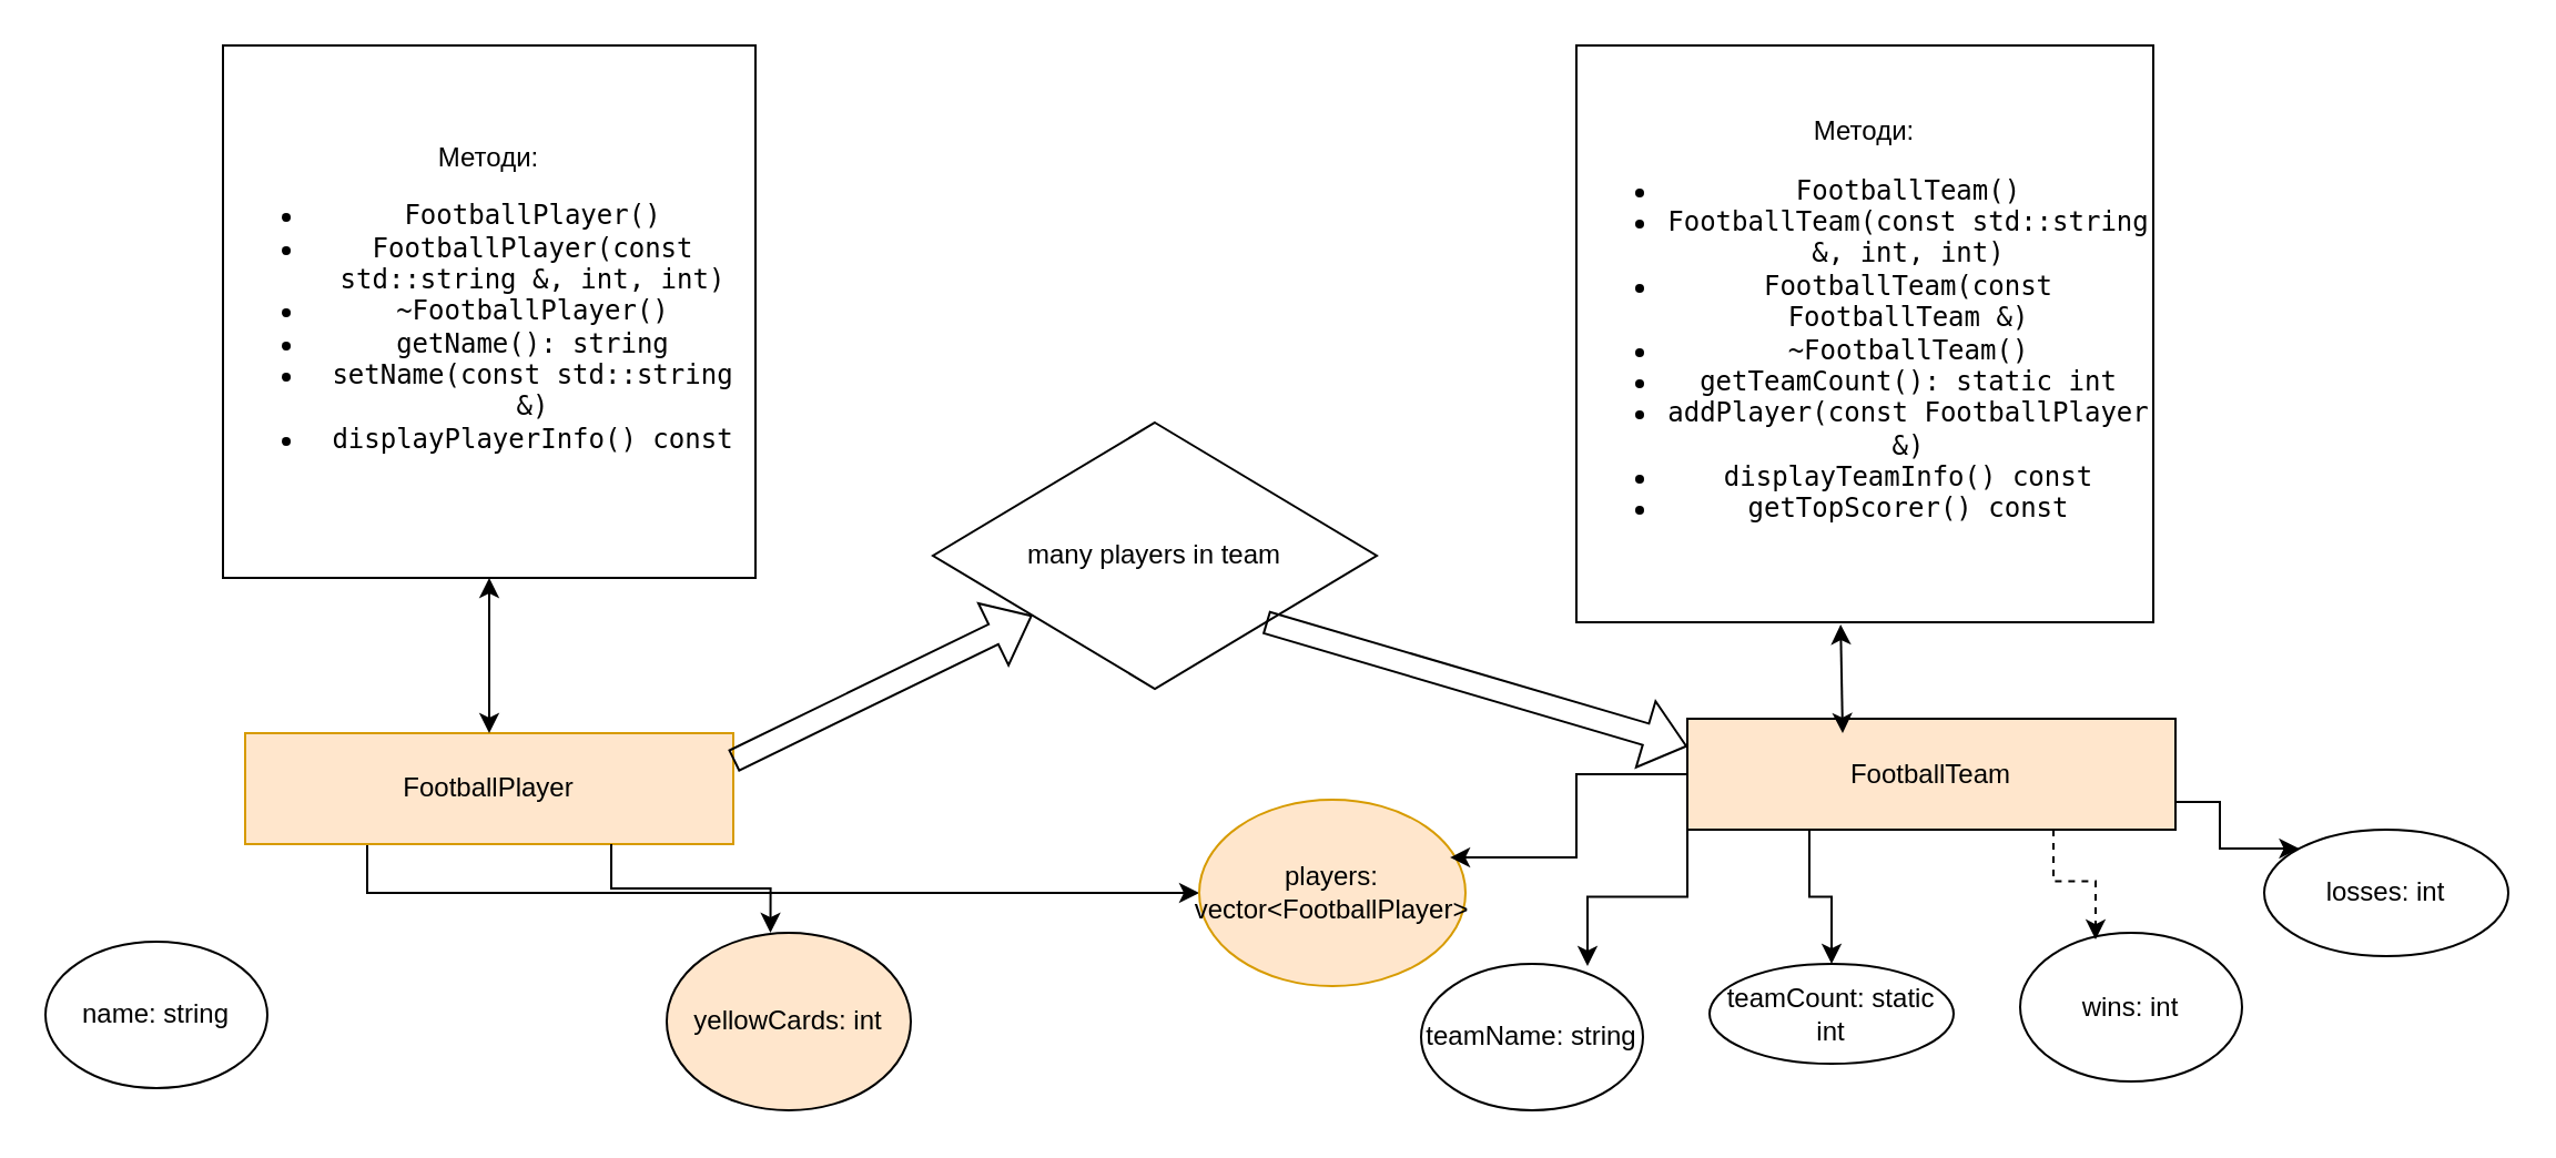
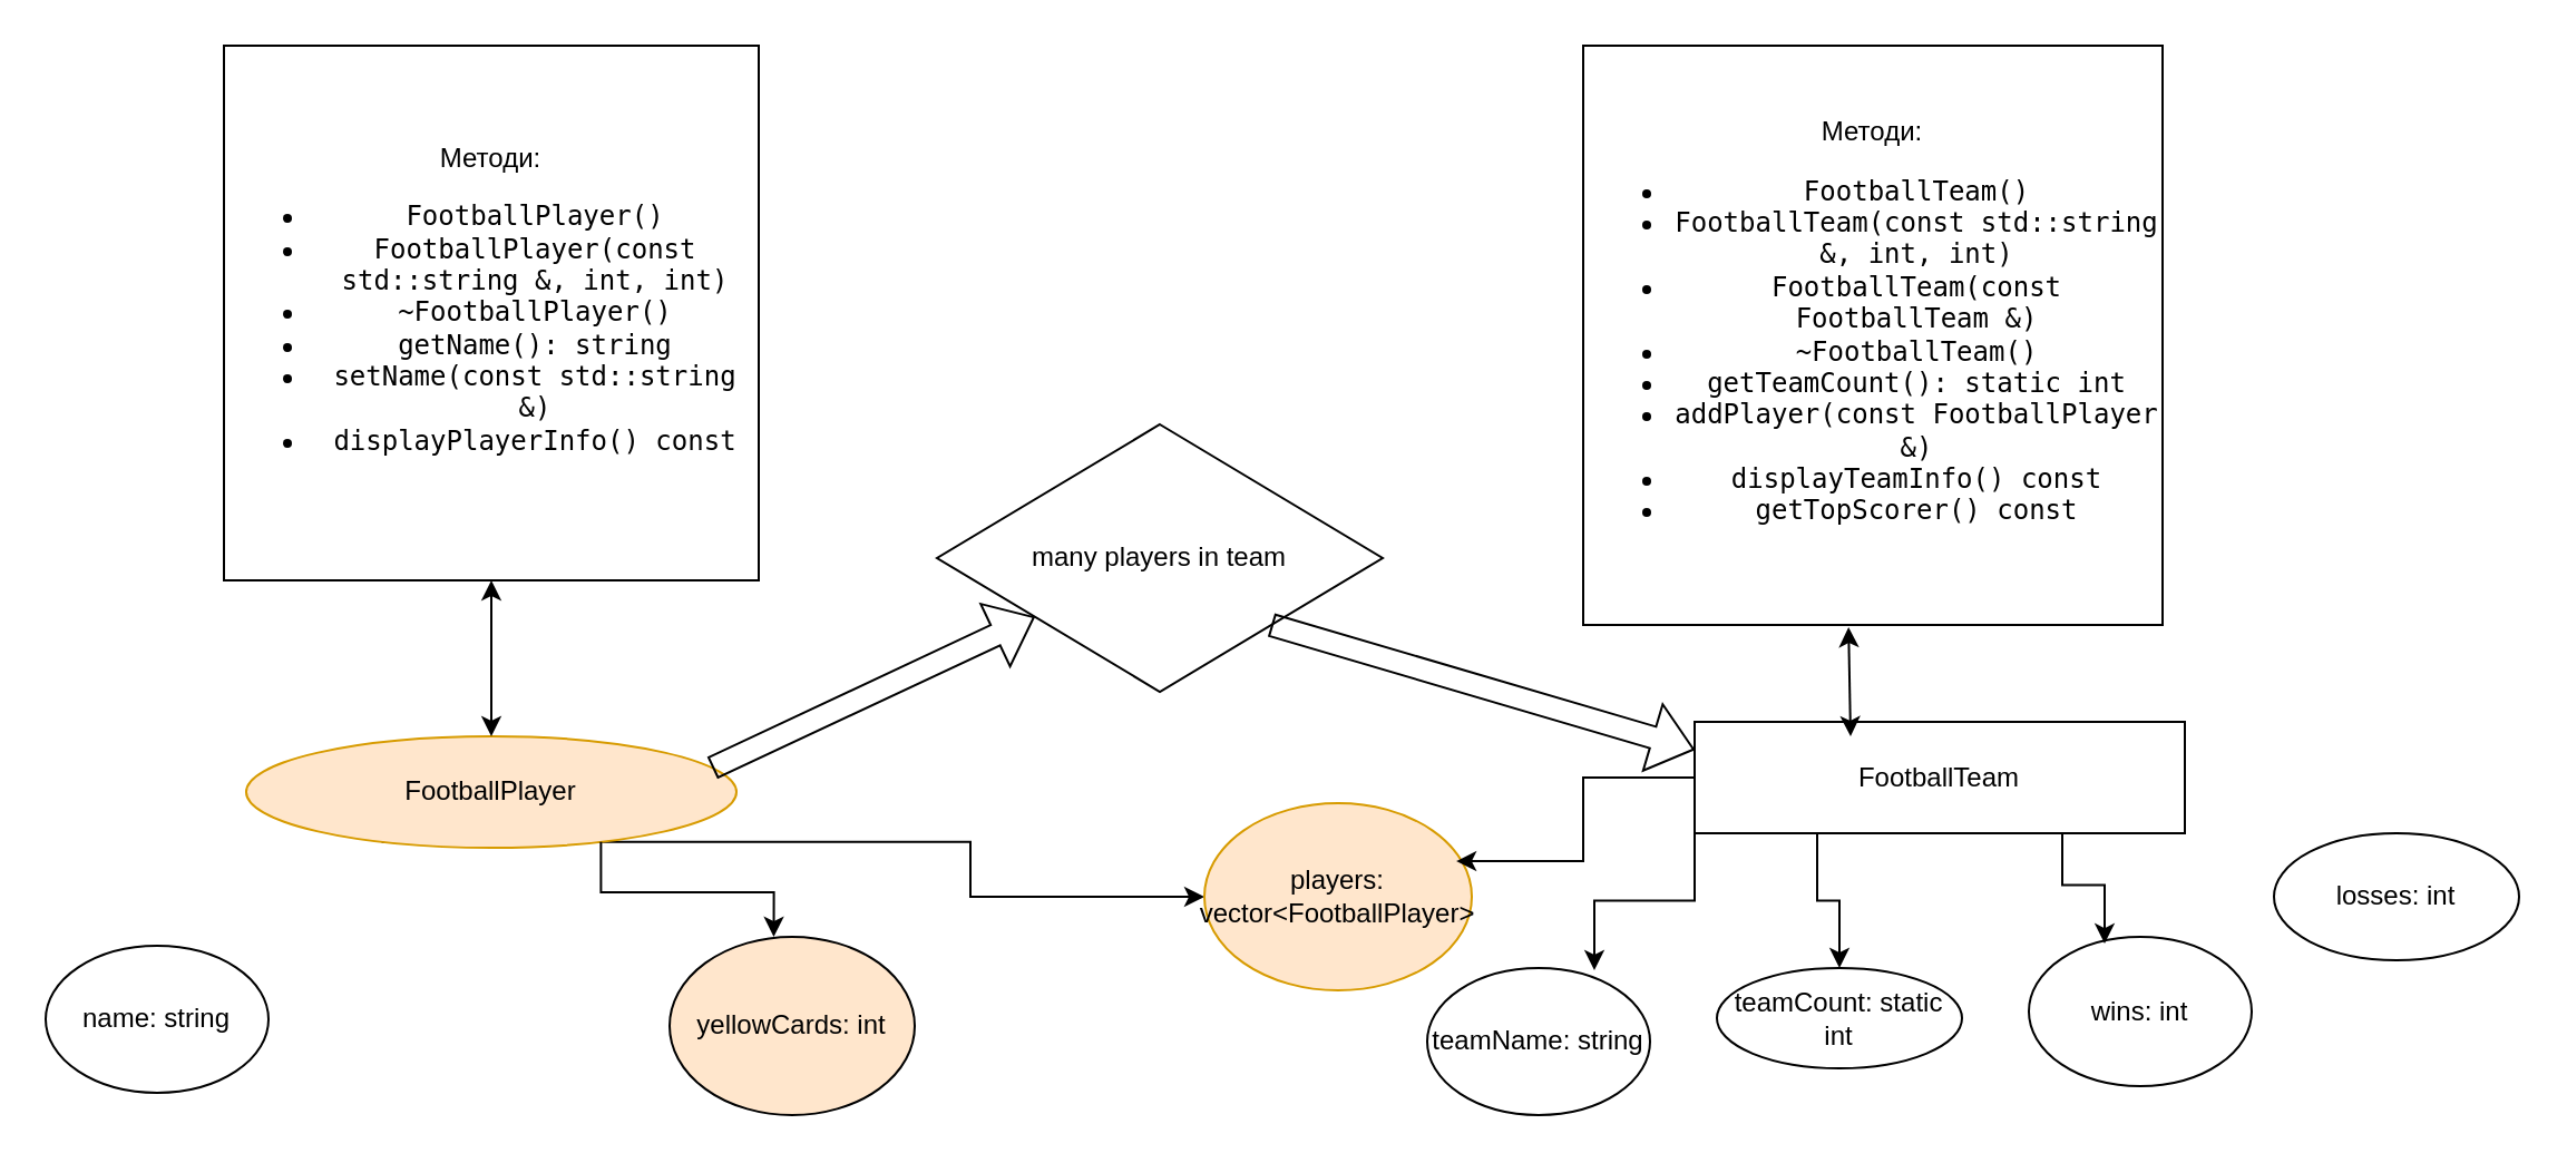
- <mxCell id="12" value="FootballTeam" style="rounded=0;whiteSpace=wrap;html=1;fillColor=#ffe6cc;" vertex="1" parent="1"><mxGeometry x="760" y="323.5" width="220" height="50" as="geometry" /></mxCell>
+ <mxCell id="12" value="FootballTeam" style="rounded=0;whiteSpace=wrap;html=1;" vertex="1" parent="1"><mxGeometry x="760" y="323.5" width="220" height="50" as="geometry" /></mxCell>
- <mxCell id="3" value="FootballPlayer" style="rounded=0;whiteSpace=wrap;html=1;fillColor=#ffe6cc;strokeColor=#d79b00;" vertex="1" parent="1"><mxGeometry x="110" y="330" width="220" height="50" as="geometry" /></mxCell>
+ <mxCell id="3" value="FootballPlayer" style="ellipse;whiteSpace=wrap;html=1;fillColor=#ffe6cc;strokeColor=#d79b00;" vertex="1" parent="1"><mxGeometry x="110" y="330" width="220" height="50" as="geometry" /></mxCell>
- <mxCell id="11" style="edgeStyle=orthogonalEdgeStyle;rounded=0;orthogonalLoop=1;jettySize=auto;html=1;exitX=1;exitY=0.75;exitDx=0;exitDy=0;entryX=0;entryY=0;entryDx=0;entryDy=0;" edge="1" parent="1" source="12" target="16"><mxGeometry relative="1" as="geometry" /></mxCell>
- <mxCell id="21" style="edgeStyle=orthogonalEdgeStyle;rounded=0;orthogonalLoop=1;jettySize=auto;html=1;exitX=0.75;exitY=1;exitDx=0;exitDy=0;entryX=0.34;entryY=0.045;entryDx=0;entryDy=0;entryPerimeter=0;dashed=1;" edge="1" parent="1" source="12" target="17"><mxGeometry relative="1" as="geometry" /></mxCell>
+ <mxCell id="21" style="edgeStyle=orthogonalEdgeStyle;rounded=0;orthogonalLoop=1;jettySize=auto;html=1;exitX=0.75;exitY=1;exitDx=0;exitDy=0;entryX=0.34;entryY=0.045;entryDx=0;entryDy=0;entryPerimeter=0;" edge="1" parent="1" source="12" target="17"><mxGeometry relative="1" as="geometry" /></mxCell>
